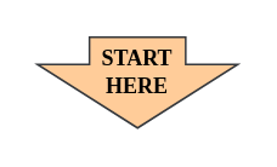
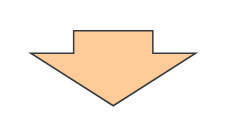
- <mxCell id="3" value="&lt;b&gt;&lt;font face=&quot;Verdana&quot;&gt;START&lt;br&gt;HERE&lt;br&gt;&lt;/font&gt;&lt;/b&gt;" style="text;html=1;strokeColor=none;fillColor=none;align=center;verticalAlign=middle;whiteSpace=wrap;rounded=0;" vertex="1" parent="1"><mxGeometry x="45" y="24" width="60" height="30" as="geometry" /></mxCell>
